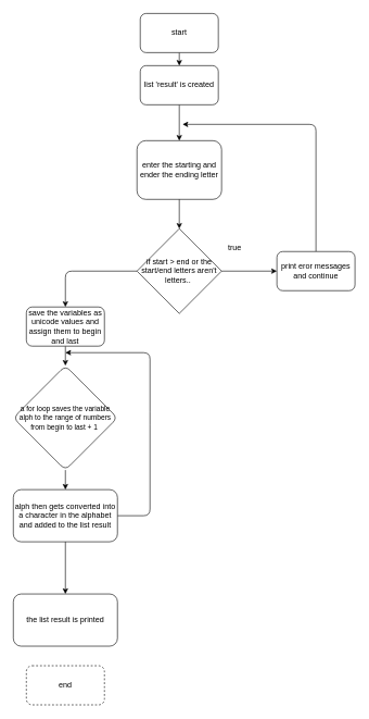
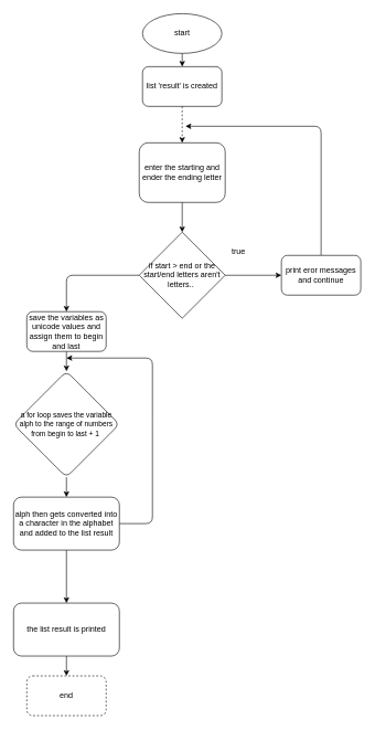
- <mxCell id="3" value="start" style="rounded=1;whiteSpace=wrap;html=1;" parent="1" vertex="1"><mxGeometry x="215" y="20" width="120" height="60" as="geometry" /></mxCell>
+ <mxCell id="3" value="start" style="ellipse;whiteSpace=wrap;html=1;" parent="1" vertex="1"><mxGeometry x="215" y="20" width="120" height="60" as="geometry" /></mxCell>
- <mxCell id="4" value="" style="edgeStyle=none;html=1;entryX=0.5;entryY=0;entryDx=0;entryDy=0;" edge="1" parent="1" source="5" target="8"><mxGeometry relative="1" as="geometry"><mxPoint x="275" y="240" as="targetPoint" /></mxGeometry></mxCell>
+ <mxCell id="4" value="" style="edgeStyle=none;html=1;entryX=0.5;entryY=0;entryDx=0;entryDy=0;dashed=1;" edge="1" parent="1" source="5" target="8"><mxGeometry relative="1" as="geometry"><mxPoint x="275" y="240" as="targetPoint" /></mxGeometry></mxCell>
+ <mxCell id="21" value="" style="edgeStyle=none;html=1;fontSize=11;" edge="1" parent="1" source="22" target="24"><mxGeometry relative="1" as="geometry" /></mxCell>
